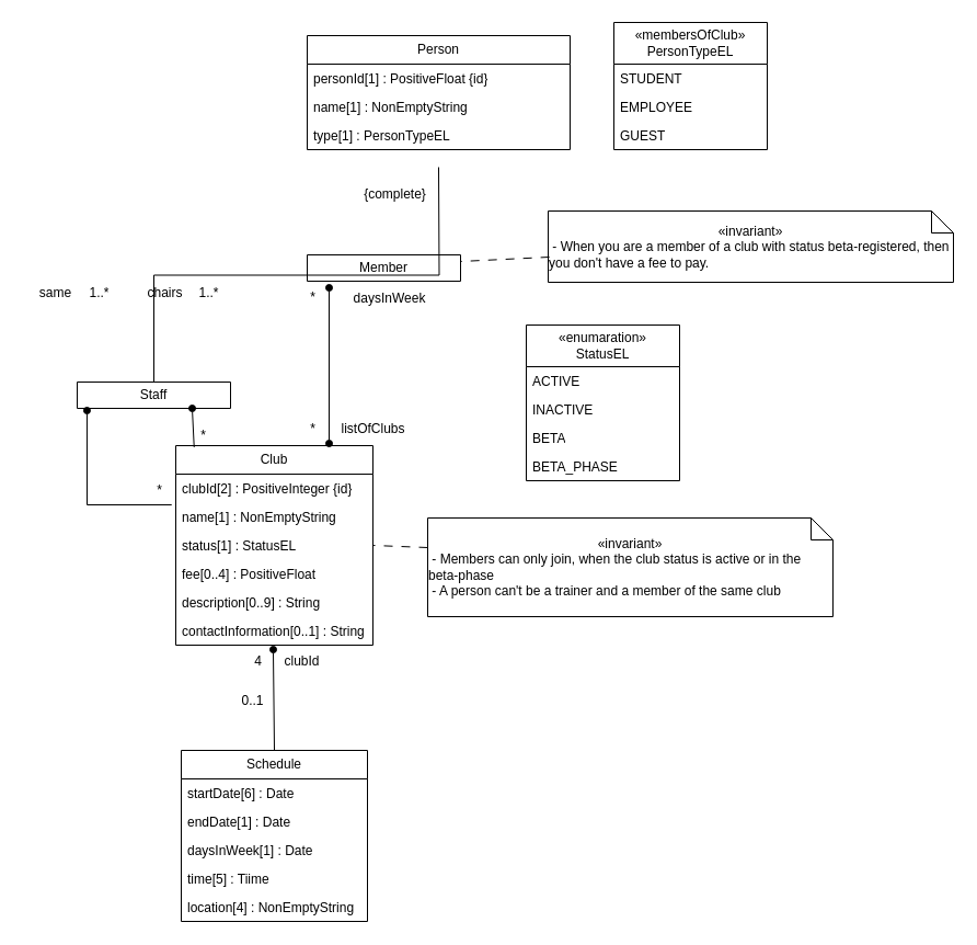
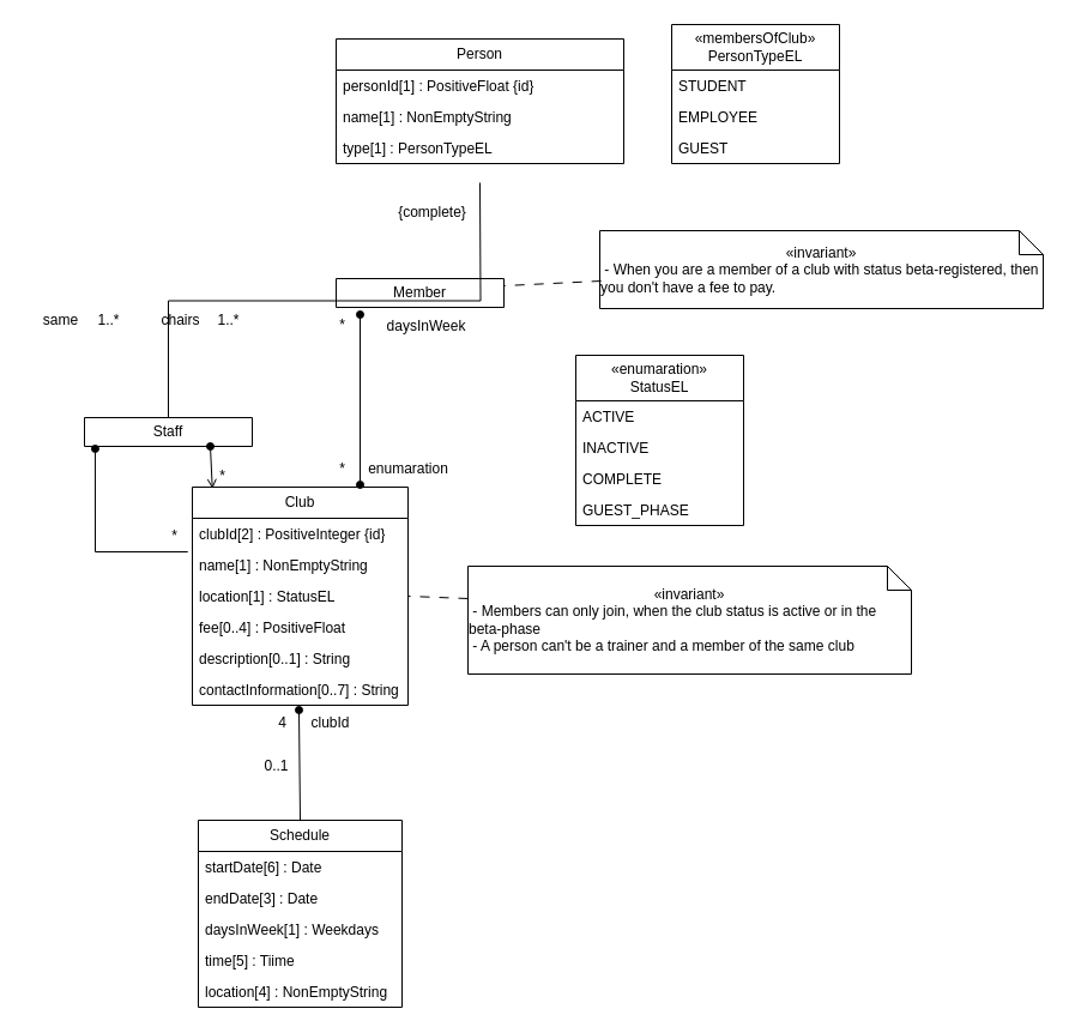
- <mxCell id="17" value="listOfClubs" style="text;html=1;align=center;verticalAlign=middle;resizable=0;points=[];autosize=1;strokeColor=none;fillColor=none;" parent="1" vertex="1"><mxGeometry x="300" y="376" width="80" height="30" as="geometry" /></mxCell>
+ <mxCell id="17" value="enumaration" style="text;html=1;align=center;verticalAlign=middle;resizable=0;points=[];autosize=1;strokeColor=none;fillColor=none;" parent="1" vertex="1"><mxGeometry x="300" y="376" width="80" height="30" as="geometry" /></mxCell>
- <mxCell id="51" value="BETA" style="text;strokeColor=none;fillColor=none;align=left;verticalAlign=top;spacingLeft=4;spacingRight=4;overflow=hidden;rotatable=0;points=[[0,0.5],[1,0.5]];portConstraint=eastwest;whiteSpace=wrap;html=1;" vertex="1" parent="48"><mxGeometry y="90" width="140" height="26" as="geometry" /></mxCell>
+ <mxCell id="51" value="COMPLETE" style="text;strokeColor=none;fillColor=none;align=left;verticalAlign=top;spacingLeft=4;spacingRight=4;overflow=hidden;rotatable=0;points=[[0,0.5],[1,0.5]];portConstraint=eastwest;whiteSpace=wrap;html=1;" vertex="1" parent="48"><mxGeometry y="90" width="140" height="26" as="geometry" /></mxCell>
- <mxCell id="16" value="" style="endArrow=none;html=1;rounded=0;endFill=0;startArrow=oval;startFill=1;exitX=0.75;exitY=1;exitDx=0;exitDy=0;entryX=0.093;entryY=0.008;entryDx=0;entryDy=0;entryPerimeter=0;" parent="1" source="42" target="3" edge="1"><mxGeometry relative="1" as="geometry"><mxPoint x="169" y="256" as="sourcePoint" /><mxPoint x="150" y="382" as="targetPoint" /></mxGeometry></mxCell>
+ <mxCell id="16" value="" style="endArrow=open;html=1;rounded=0;endFill=0;startArrow=oval;startFill=1;exitX=0.75;exitY=1;exitDx=0;exitDy=0;entryX=0.093;entryY=0.008;entryDx=0;entryDy=0;entryPerimeter=0;" parent="1" source="42" target="3" edge="1"><mxGeometry relative="1" as="geometry"><mxPoint x="169" y="256" as="sourcePoint" /><mxPoint x="150" y="382" as="targetPoint" /></mxGeometry></mxCell>
- <mxCell id="52" value="BETA_PHASE" style="text;strokeColor=none;fillColor=none;align=left;verticalAlign=top;spacingLeft=4;spacingRight=4;overflow=hidden;rotatable=0;points=[[0,0.5],[1,0.5]];portConstraint=eastwest;whiteSpace=wrap;html=1;" vertex="1" parent="48"><mxGeometry y="116" width="140" height="26" as="geometry" /></mxCell>
+ <mxCell id="52" value="GUEST_PHASE" style="text;strokeColor=none;fillColor=none;align=left;verticalAlign=top;spacingLeft=4;spacingRight=4;overflow=hidden;rotatable=0;points=[[0,0.5],[1,0.5]];portConstraint=eastwest;whiteSpace=wrap;html=1;" vertex="1" parent="48"><mxGeometry y="116" width="140" height="26" as="geometry" /></mxCell>
- <mxCell id="6" value="status[1] : StatusEL" style="text;strokeColor=none;fillColor=none;align=left;verticalAlign=top;spacingLeft=4;spacingRight=4;overflow=hidden;rotatable=0;points=[[0,0.5],[1,0.5]];portConstraint=eastwest;whiteSpace=wrap;html=1;" parent="3" vertex="1"><mxGeometry y="78" width="180" height="26" as="geometry" /></mxCell>
+ <mxCell id="6" value="location[1] : StatusEL" style="text;strokeColor=none;fillColor=none;align=left;verticalAlign=top;spacingLeft=4;spacingRight=4;overflow=hidden;rotatable=0;points=[[0,0.5],[1,0.5]];portConstraint=eastwest;whiteSpace=wrap;html=1;" parent="3" vertex="1"><mxGeometry y="78" width="180" height="26" as="geometry" /></mxCell>
- <mxCell id="8" value="description[0..9] : String" style="text;strokeColor=none;fillColor=none;align=left;verticalAlign=top;spacingLeft=4;spacingRight=4;overflow=hidden;rotatable=0;points=[[0,0.5],[1,0.5]];portConstraint=eastwest;whiteSpace=wrap;html=1;" vertex="1" parent="3"><mxGeometry y="130" width="180" height="26" as="geometry" /></mxCell>
+ <mxCell id="8" value="description[0..1] : String" style="text;strokeColor=none;fillColor=none;align=left;verticalAlign=top;spacingLeft=4;spacingRight=4;overflow=hidden;rotatable=0;points=[[0,0.5],[1,0.5]];portConstraint=eastwest;whiteSpace=wrap;html=1;" vertex="1" parent="3"><mxGeometry y="130" width="180" height="26" as="geometry" /></mxCell>
- <mxCell id="9" value="contactInformation[0..1] : String" style="text;strokeColor=none;fillColor=none;align=left;verticalAlign=top;spacingLeft=4;spacingRight=4;overflow=hidden;rotatable=0;points=[[0,0.5],[1,0.5]];portConstraint=eastwest;whiteSpace=wrap;html=1;" vertex="1" parent="3"><mxGeometry y="156" width="180" height="26" as="geometry" /></mxCell>
+ <mxCell id="9" value="contactInformation[0..7] : String" style="text;strokeColor=none;fillColor=none;align=left;verticalAlign=top;spacingLeft=4;spacingRight=4;overflow=hidden;rotatable=0;points=[[0,0.5],[1,0.5]];portConstraint=eastwest;whiteSpace=wrap;html=1;" vertex="1" parent="3"><mxGeometry y="156" width="180" height="26" as="geometry" /></mxCell>
- <mxCell id="12" value="endDate[1] : Date" style="text;strokeColor=none;fillColor=none;align=left;verticalAlign=top;spacingLeft=4;spacingRight=4;overflow=hidden;rotatable=0;points=[[0,0.5],[1,0.5]];portConstraint=eastwest;whiteSpace=wrap;html=1;" vertex="1" parent="10"><mxGeometry y="52" width="170" height="26" as="geometry" /></mxCell>
+ <mxCell id="12" value="endDate[3] : Date" style="text;strokeColor=none;fillColor=none;align=left;verticalAlign=top;spacingLeft=4;spacingRight=4;overflow=hidden;rotatable=0;points=[[0,0.5],[1,0.5]];portConstraint=eastwest;whiteSpace=wrap;html=1;" vertex="1" parent="10"><mxGeometry y="52" width="170" height="26" as="geometry" /></mxCell>
- <mxCell id="13" value="daysInWeek[1] :&amp;nbsp;Date" style="text;strokeColor=none;fillColor=none;align=left;verticalAlign=top;spacingLeft=4;spacingRight=4;overflow=hidden;rotatable=0;points=[[0,0.5],[1,0.5]];portConstraint=eastwest;whiteSpace=wrap;html=1;" parent="10" vertex="1"><mxGeometry y="78" width="170" height="26" as="geometry" /></mxCell>
+ <mxCell id="13" value="daysInWeek[1] :&amp;nbsp;Weekdays" style="text;strokeColor=none;fillColor=none;align=left;verticalAlign=top;spacingLeft=4;spacingRight=4;overflow=hidden;rotatable=0;points=[[0,0.5],[1,0.5]];portConstraint=eastwest;whiteSpace=wrap;html=1;" parent="10" vertex="1"><mxGeometry y="78" width="170" height="26" as="geometry" /></mxCell>
